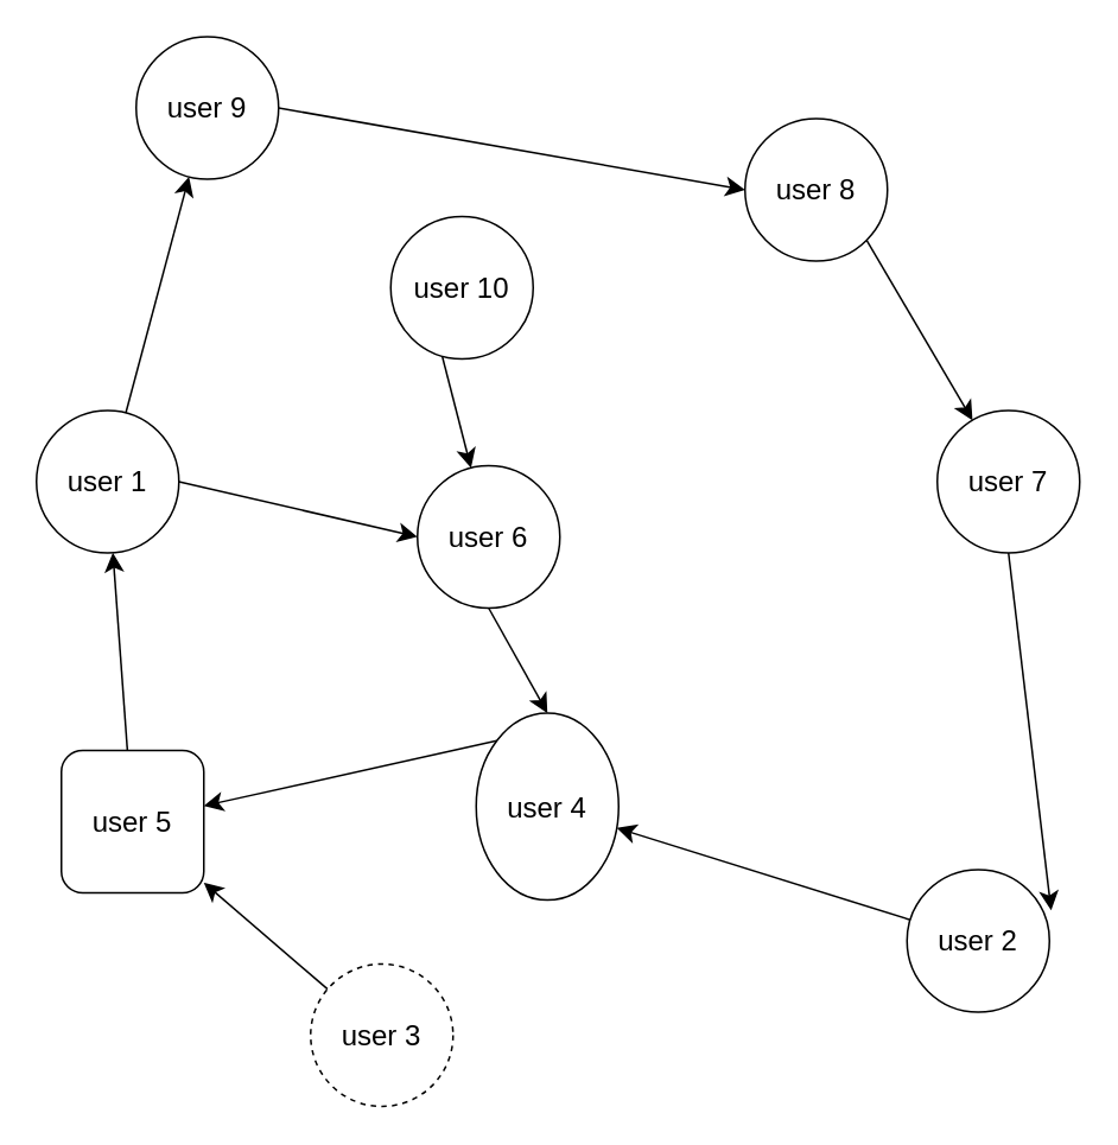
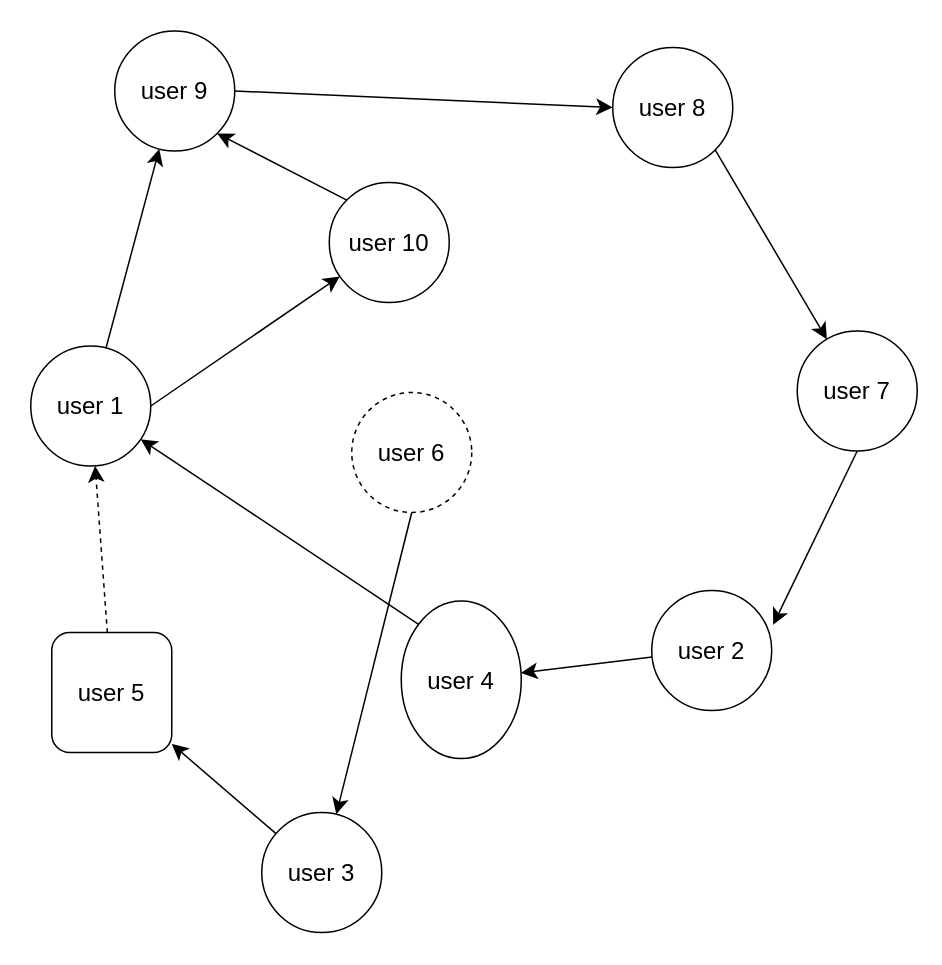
- <mxCell id="14" value="&lt;font style=&quot;font-size: 16px;&quot;&gt;user 8&lt;/font&gt;" style="ellipse;whiteSpace=wrap;html=1;aspect=fixed;" vertex="1" parent="1"><mxGeometry x="418" y="66" width="80" height="80" as="geometry" /></mxCell>
+ <mxCell id="14" value="&lt;font style=&quot;font-size: 16px;&quot;&gt;user 8&lt;/font&gt;" style="ellipse;whiteSpace=wrap;html=1;aspect=fixed;" vertex="1" parent="1"><mxGeometry x="408" y="31" width="80" height="80" as="geometry" /></mxCell>
- <mxCell id="21" style="edgeStyle=none;curved=1;rounded=0;orthogonalLoop=1;jettySize=auto;html=1;exitX=0;exitY=0;exitDx=0;exitDy=0;fontSize=12;startSize=8;endSize=8;" edge="1" parent="1" source="22" target="16"><mxGeometry relative="1" as="geometry" /></mxCell>
+ <mxCell id="21" style="edgeStyle=none;curved=1;rounded=0;orthogonalLoop=1;jettySize=auto;html=1;exitX=0;exitY=0;exitDx=0;exitDy=0;entryX=1;entryY=1;entryDx=0;entryDy=0;fontSize=12;startSize=8;endSize=8;" edge="1" parent="1" source="22" target="18"><mxGeometry relative="1" as="geometry" /></mxCell>
- <mxCell id="20" value="&lt;font style=&quot;font-size: 16px;&quot;&gt;user 7&lt;/font&gt;" style="ellipse;whiteSpace=wrap;html=1;aspect=fixed;" vertex="1" parent="1"><mxGeometry x="526" y="230" width="80" height="80" as="geometry" /></mxCell>
+ <mxCell id="20" value="&lt;font style=&quot;font-size: 16px;&quot;&gt;user 7&lt;/font&gt;" style="ellipse;whiteSpace=wrap;html=1;aspect=fixed;" vertex="1" parent="1"><mxGeometry x="531" y="220" width="80" height="80" as="geometry" /></mxCell>
- <mxCell id="2" style="edgeStyle=none;curved=1;rounded=0;orthogonalLoop=1;jettySize=auto;html=1;exitX=1;exitY=0.5;exitDx=0;exitDy=0;entryX=0;entryY=0.5;entryDx=0;entryDy=0;fontSize=12;startSize=8;endSize=8;" edge="1" parent="1" source="4" target="16"><mxGeometry relative="1" as="geometry" /></mxCell>
+ <mxCell id="2" style="edgeStyle=none;curved=1;rounded=0;orthogonalLoop=1;jettySize=auto;html=1;exitX=1;exitY=0.5;exitDx=0;exitDy=0;fontSize=12;startSize=8;endSize=8;" edge="1" parent="1" source="4" target="22"><mxGeometry relative="1" as="geometry" /></mxCell>
- <mxCell id="16" value="&lt;font style=&quot;font-size: 16px;&quot;&gt;user 6&lt;/font&gt;" style="ellipse;whiteSpace=wrap;html=1;aspect=fixed;" vertex="1" parent="1"><mxGeometry x="234" y="261" width="80" height="80" as="geometry" /></mxCell>
+ <mxCell id="16" value="&lt;font style=&quot;font-size: 16px;&quot;&gt;user 6&lt;/font&gt;" style="ellipse;whiteSpace=wrap;html=1;aspect=fixed;dashed=1;" vertex="1" parent="1"><mxGeometry x="234" y="261" width="80" height="80" as="geometry" /></mxCell>
- <mxCell id="11" style="edgeStyle=none;curved=1;rounded=0;orthogonalLoop=1;jettySize=auto;html=1;fontSize=12;startSize=8;endSize=8;" edge="1" parent="1" source="12" target="4"><mxGeometry relative="1" as="geometry" /></mxCell>
+ <mxCell id="11" style="edgeStyle=none;curved=1;rounded=0;orthogonalLoop=1;jettySize=auto;html=1;fontSize=12;startSize=8;endSize=8;dashed=1;" edge="1" parent="1" source="12" target="4"><mxGeometry relative="1" as="geometry" /></mxCell>
- <mxCell id="15" style="edgeStyle=none;curved=1;rounded=0;orthogonalLoop=1;jettySize=auto;html=1;exitX=0.5;exitY=1;exitDx=0;exitDy=0;entryX=0.5;entryY=0;entryDx=0;entryDy=0;fontSize=12;startSize=8;endSize=8;" edge="1" parent="1" source="16" target="10"><mxGeometry relative="1" as="geometry" /></mxCell>
+ <mxCell id="15" style="edgeStyle=none;curved=1;rounded=0;orthogonalLoop=1;jettySize=auto;html=1;exitX=0.5;exitY=1;exitDx=0;exitDy=0;fontSize=12;startSize=8;endSize=8;" edge="1" parent="1" source="16" target="6"><mxGeometry relative="1" as="geometry" /></mxCell>
- <mxCell id="9" style="edgeStyle=none;curved=1;rounded=0;orthogonalLoop=1;jettySize=auto;html=1;exitX=0;exitY=0;exitDx=0;exitDy=0;fontSize=12;startSize=8;endSize=8;" edge="1" parent="1" source="10" target="12"><mxGeometry relative="1" as="geometry" /></mxCell>
+ <mxCell id="9" style="edgeStyle=none;curved=1;rounded=0;orthogonalLoop=1;jettySize=auto;html=1;exitX=0;exitY=0;exitDx=0;exitDy=0;fontSize=12;startSize=8;endSize=8;" edge="1" parent="1" source="10" target="4"><mxGeometry relative="1" as="geometry" /></mxCell>
- <mxCell id="8" value="&lt;font style=&quot;font-size: 16px;&quot;&gt;user 2&lt;/font&gt;" style="ellipse;whiteSpace=wrap;html=1;aspect=fixed;" vertex="1" parent="1"><mxGeometry x="509" y="488" width="80" height="80" as="geometry" /></mxCell>
+ <mxCell id="8" value="&lt;font style=&quot;font-size: 16px;&quot;&gt;user 2&lt;/font&gt;" style="ellipse;whiteSpace=wrap;html=1;aspect=fixed;" vertex="1" parent="1"><mxGeometry x="434" y="393" width="80" height="80" as="geometry" /></mxCell>
- <mxCell id="6" value="&lt;font style=&quot;font-size: 16px;&quot;&gt;user 3&lt;/font&gt;" style="ellipse;whiteSpace=wrap;html=1;aspect=fixed;dashed=1;" vertex="1" parent="1"><mxGeometry x="174" y="541" width="80" height="80" as="geometry" /></mxCell>
+ <mxCell id="6" value="&lt;font style=&quot;font-size: 16px;&quot;&gt;user 3&lt;/font&gt;" style="ellipse;whiteSpace=wrap;html=1;aspect=fixed;" vertex="1" parent="1"><mxGeometry x="174" y="541" width="80" height="80" as="geometry" /></mxCell>
